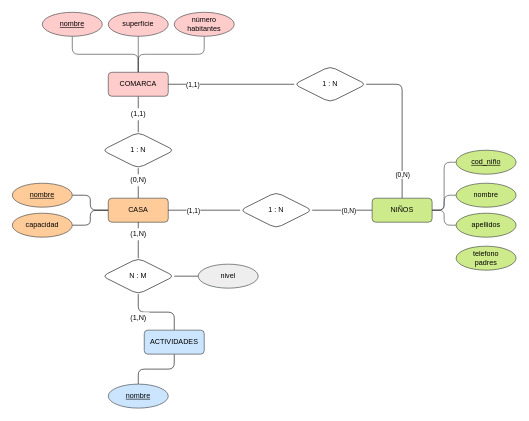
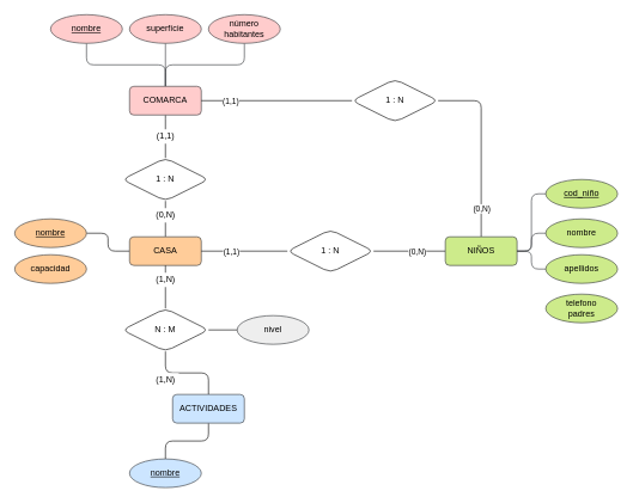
- <mxCell id="3" style="edgeStyle=orthogonalEdgeStyle;orthogonalLoop=1;jettySize=auto;html=1;entryX=1;entryY=0.5;entryDx=0;entryDy=0;endArrow=none;endFill=0;shadow=0;sketch=0;fixDash=0;metaEdit=0;backgroundOutline=0;comic=0;snapToPoint=0;" edge="1" parent="1" source="5" target="7"><mxGeometry relative="1" as="geometry" /></mxCell>
